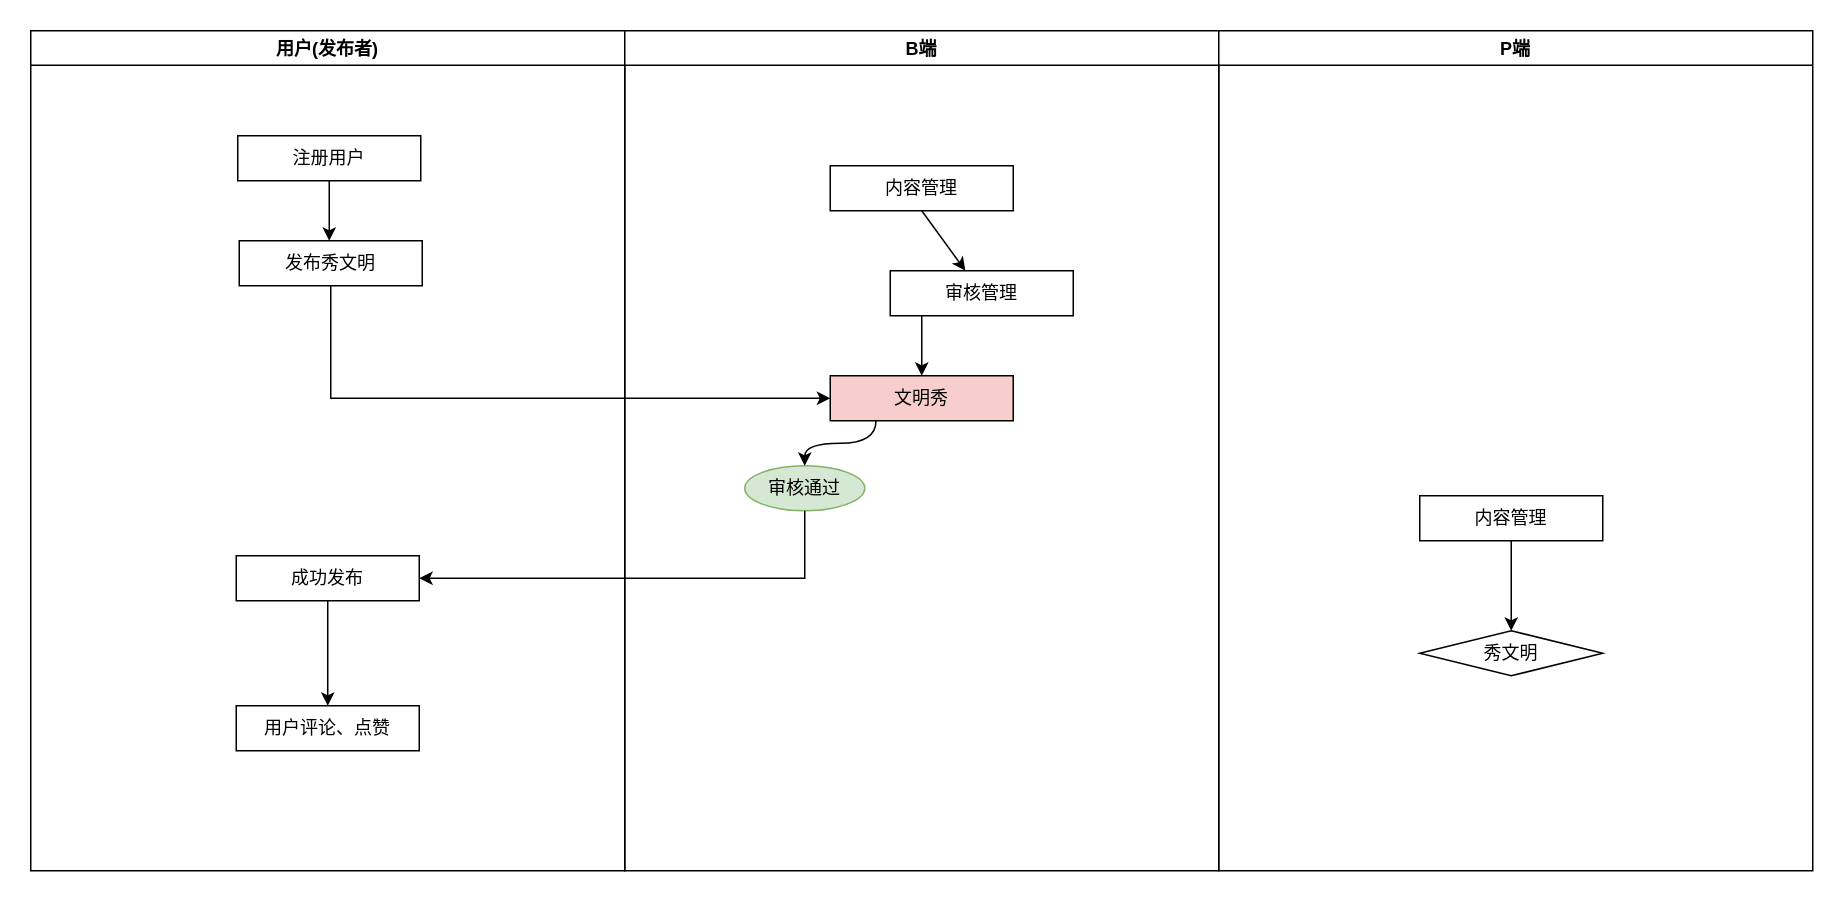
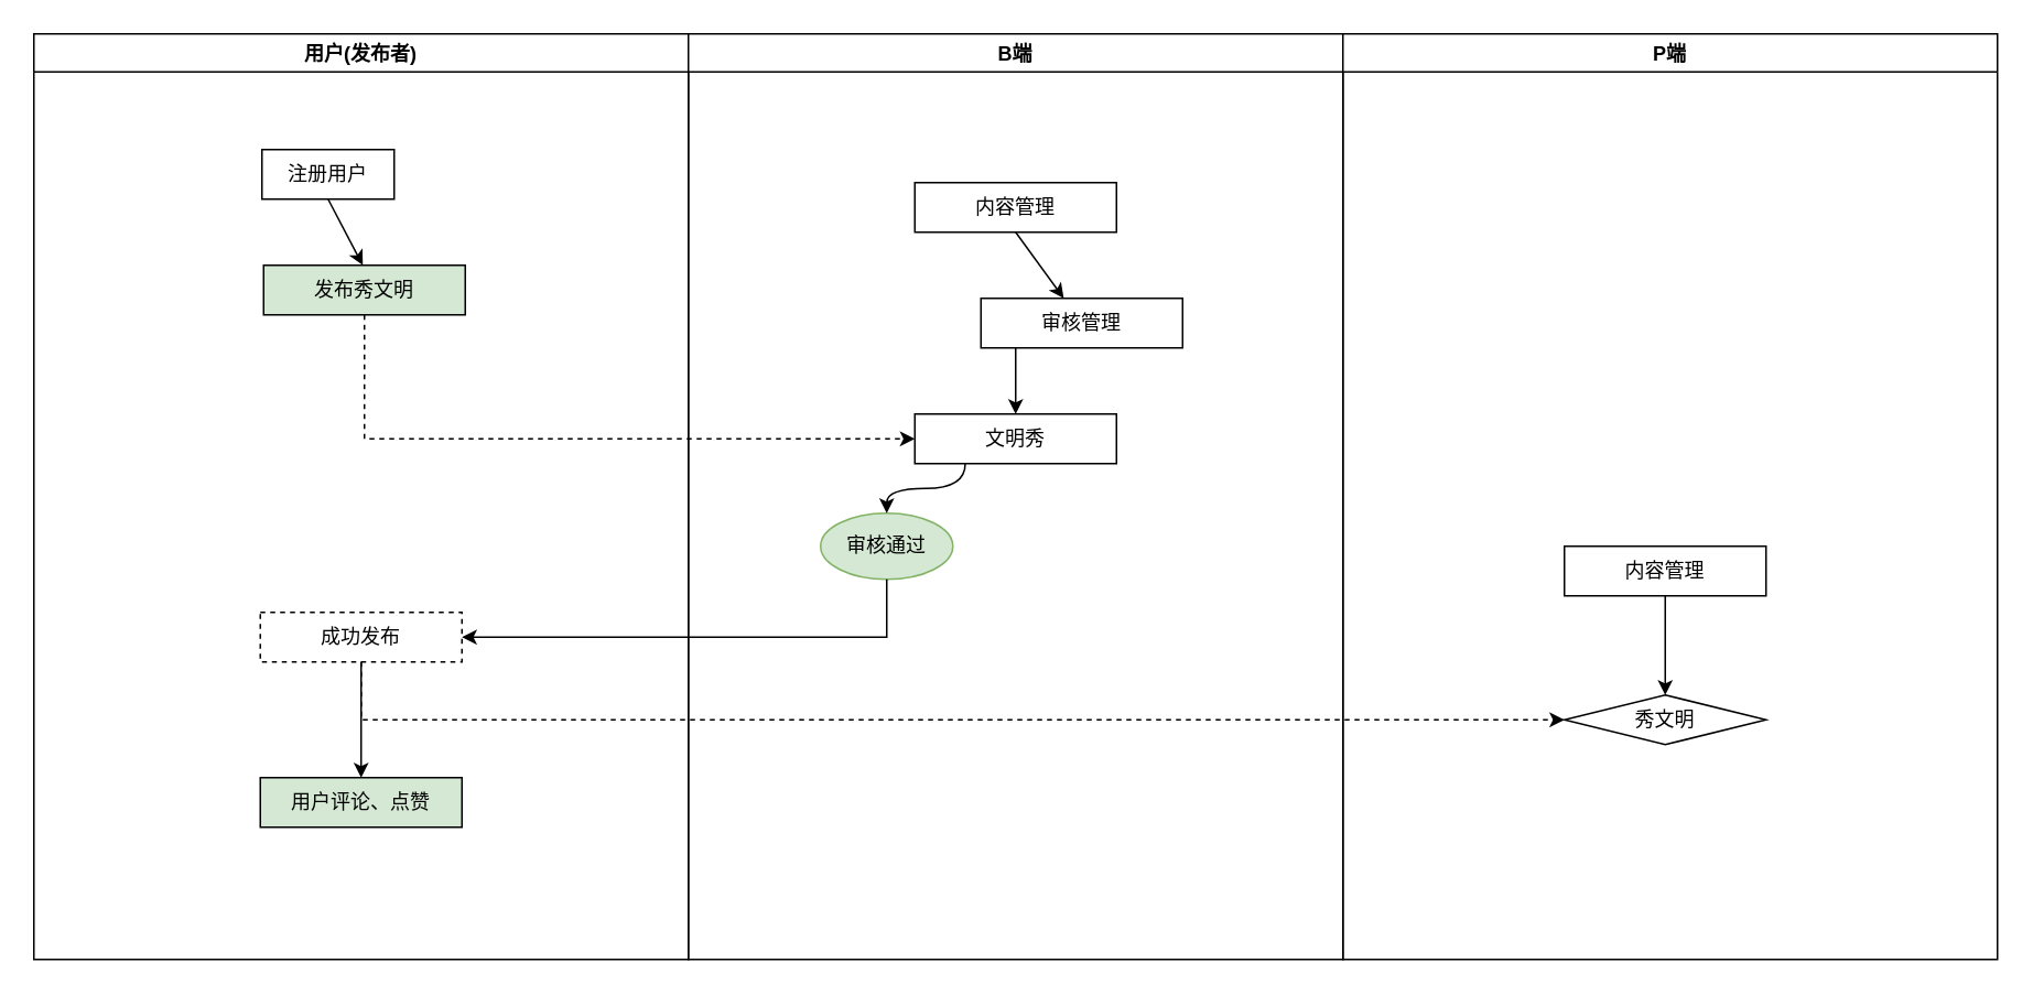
- <mxCell id="3" value="注册用户" style="rounded=0;whiteSpace=wrap;html=1;" parent="2" vertex="1"><mxGeometry x="138" y="70" width="122" height="30" as="geometry" /></mxCell>
+ <mxCell id="3" value="注册用户" style="rounded=0;whiteSpace=wrap;html=1;" parent="2" vertex="1"><mxGeometry x="138" y="70" width="80" height="30" as="geometry" /></mxCell>
- <mxCell id="4" value="发布秀文明" style="rounded=0;whiteSpace=wrap;html=1;" parent="2" vertex="1"><mxGeometry x="139" y="140" width="122" height="30" as="geometry" /></mxCell>
+ <mxCell id="4" value="发布秀文明" style="rounded=0;whiteSpace=wrap;html=1;fillColor=#d5e8d4;" parent="2" vertex="1"><mxGeometry x="139" y="140" width="122" height="30" as="geometry" /></mxCell>
- <mxCell id="20" value="" style="endArrow=classic;html=1;rounded=0;exitX=0.5;exitY=1;exitDx=0;exitDy=0;entryX=0;entryY=0.5;entryDx=0;entryDy=0;" parent="1" source="4" target="8" edge="1"><mxGeometry width="50" height="50" relative="1" as="geometry"><mxPoint x="416" y="320" as="sourcePoint" /><mxPoint x="886" y="230" as="targetPoint" /><Array as="points"><mxPoint x="220" y="265" /></Array></mxGeometry></mxCell>
+ <mxCell id="20" value="" style="endArrow=classic;html=1;rounded=0;exitX=0.5;exitY=1;exitDx=0;exitDy=0;entryX=0;entryY=0.5;entryDx=0;entryDy=0;dashed=1;" parent="1" source="4" target="8" edge="1"><mxGeometry width="50" height="50" relative="1" as="geometry"><mxPoint x="416" y="320" as="sourcePoint" /><mxPoint x="886" y="230" as="targetPoint" /><Array as="points"><mxPoint x="220" y="265" /></Array></mxGeometry></mxCell>
- <mxCell id="8" value="文明秀" style="rounded=0;whiteSpace=wrap;html=1;fillColor=#f8cecc;" parent="7" vertex="1"><mxGeometry x="137" y="230" width="122" height="30" as="geometry" /></mxCell>
+ <mxCell id="8" value="文明秀" style="rounded=0;whiteSpace=wrap;html=1;" parent="7" vertex="1"><mxGeometry x="137" y="230" width="122" height="30" as="geometry" /></mxCell>
- <mxCell id="13" value="审核通过" style="ellipse;whiteSpace=wrap;html=1;fillColor=#d5e8d4;strokeColor=#82b366;" parent="7" vertex="1"><mxGeometry x="80" y="290" width="80" height="30" as="geometry" /></mxCell>
+ <mxCell id="13" value="审核通过" style="ellipse;whiteSpace=wrap;html=1;fillColor=#d5e8d4;strokeColor=#82b366;" parent="7" vertex="1"><mxGeometry x="80" y="290" width="80" height="40" as="geometry" /></mxCell>
- <mxCell id="5" value="成功发布" style="rounded=0;whiteSpace=wrap;html=1;" parent="2" vertex="1"><mxGeometry x="137" y="350" width="122" height="30" as="geometry" /></mxCell>
+ <mxCell id="5" value="成功发布" style="rounded=0;whiteSpace=wrap;html=1;dashed=1;" parent="2" vertex="1"><mxGeometry x="137" y="350" width="122" height="30" as="geometry" /></mxCell>
+ <mxCell id="22" value="" style="endArrow=classic;html=1;rounded=0;dashed=1;entryX=0;entryY=0.5;entryDx=0;entryDy=0;exitX=0.5;exitY=1;exitDx=0;exitDy=0;" parent="1" source="5" target="17" edge="1"><mxGeometry width="50" height="50" relative="1" as="geometry"><mxPoint x="286" y="420" as="sourcePoint" /><mxPoint x="936" y="440" as="targetPoint" /><Array as="points"><mxPoint x="218" y="435" /></Array></mxGeometry></mxCell>
- <mxCell id="6" value="用户评论、点赞" style="rounded=0;whiteSpace=wrap;html=1;" parent="2" vertex="1"><mxGeometry x="137" y="450" width="122" height="30" as="geometry" /></mxCell>
+ <mxCell id="6" value="用户评论、点赞" style="rounded=0;whiteSpace=wrap;html=1;fillColor=#d5e8d4;" parent="2" vertex="1"><mxGeometry x="137" y="450" width="122" height="30" as="geometry" /></mxCell>
